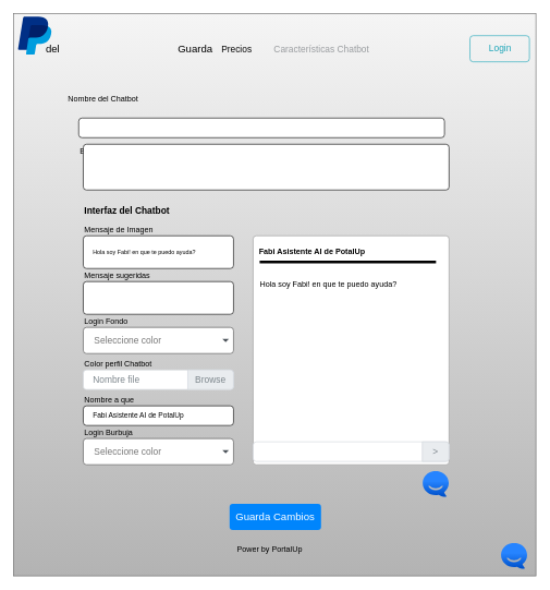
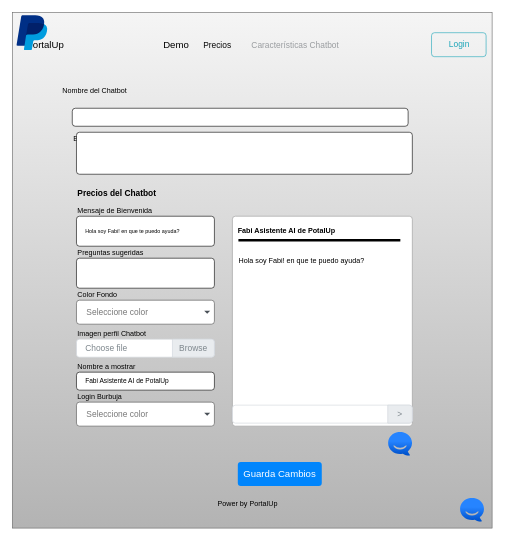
- <mxCell id="8" value="del" style="text;html=1;align=center;verticalAlign=middle;resizable=0;points=[];autosize=1;strokeColor=none;fillColor=none;fontSize=16;" parent="1" vertex="1"><mxGeometry x="40" y="59" width="80" height="30" as="geometry" /></mxCell>
+ <mxCell id="8" value="ortalUp" style="text;html=1;align=center;verticalAlign=middle;resizable=0;points=[];autosize=1;strokeColor=none;fillColor=none;fontSize=16;" parent="1" vertex="1"><mxGeometry x="40" y="59" width="80" height="30" as="geometry" /></mxCell>
- <mxCell id="3" value="Guarda" style="html=1;shadow=0;dashed=0;fontSize=16;align=left;spacing=15;fillColor=none;strokeColor=none;" parent="1" vertex="1"><mxGeometry x="257" y="44" width="563" height="60" as="geometry" /></mxCell>
+ <mxCell id="3" value="Demo" style="html=1;shadow=0;dashed=0;fontSize=16;align=left;spacing=15;fillColor=none;strokeColor=none;" parent="1" vertex="1"><mxGeometry x="257" y="44" width="563" height="60" as="geometry" /></mxCell>
- <mxCell id="15" value="Interfaz del Chatbot" style="fillColor=none;strokeColor=none;align=left;fontSize=14;fontStyle=1" parent="1" vertex="1"><mxGeometry x="127" y="300" width="120" height="40" as="geometry" /></mxCell>
+ <mxCell id="15" value="Precios del Chatbot" style="fillColor=none;strokeColor=none;align=left;fontSize=14;fontStyle=1" parent="1" vertex="1"><mxGeometry x="127" y="300" width="120" height="40" as="geometry" /></mxCell>
- <mxCell id="16" value="Mensaje de Imagen" style="fillColor=none;strokeColor=none;align=left;fontSize=12;" parent="1" vertex="1"><mxGeometry x="127" y="330" width="260" height="40" as="geometry" /></mxCell>
+ <mxCell id="16" value="Mensaje de Bienvenida" style="fillColor=none;strokeColor=none;align=left;fontSize=12;" parent="1" vertex="1"><mxGeometry x="127" y="330" width="260" height="40" as="geometry" /></mxCell>
- <mxCell id="18" value="Mensaje sugeridas" style="fillColor=none;strokeColor=none;align=left;fontSize=12;" parent="1" vertex="1"><mxGeometry x="127" y="400" width="260" height="40" as="geometry" /></mxCell>
+ <mxCell id="18" value="Preguntas sugeridas" style="fillColor=none;strokeColor=none;align=left;fontSize=12;" parent="1" vertex="1"><mxGeometry x="127" y="400" width="260" height="40" as="geometry" /></mxCell>
- <mxCell id="20" value="Login Fondo" style="fillColor=none;strokeColor=none;align=left;fontSize=12;" parent="1" vertex="1"><mxGeometry x="127" y="470" width="260" height="40" as="geometry" /></mxCell>
+ <mxCell id="20" value="Color Fondo" style="fillColor=none;strokeColor=none;align=left;fontSize=12;" parent="1" vertex="1"><mxGeometry x="127" y="470" width="260" height="40" as="geometry" /></mxCell>
- <mxCell id="23" value="Color perfil Chatbot" style="fillColor=none;strokeColor=none;align=left;fontSize=12;" parent="1" vertex="1"><mxGeometry x="127" y="535" width="260" height="40" as="geometry" /></mxCell>
+ <mxCell id="23" value="Imagen perfil Chatbot" style="fillColor=none;strokeColor=none;align=left;fontSize=12;" parent="1" vertex="1"><mxGeometry x="127" y="535" width="260" height="40" as="geometry" /></mxCell>
- <mxCell id="21" value="Nombre file" style="html=1;shadow=0;dashed=0;shape=mxgraph.bootstrap.rrect;rSize=5;strokeColor=#CED4DA;html=1;whiteSpace=wrap;fillColor=#FFFFFF;fontColor=#7D868C;align=left;spacingLeft=0;spacing=15;fontSize=14;" parent="1" vertex="1"><mxGeometry x="127" y="565" width="230" height="30" as="geometry" /></mxCell>
+ <mxCell id="21" value="Choose file" style="html=1;shadow=0;dashed=0;shape=mxgraph.bootstrap.rrect;rSize=5;strokeColor=#CED4DA;html=1;whiteSpace=wrap;fillColor=#FFFFFF;fontColor=#7D868C;align=left;spacingLeft=0;spacing=15;fontSize=14;" parent="1" vertex="1"><mxGeometry x="127" y="565" width="230" height="30" as="geometry" /></mxCell>
- <mxCell id="24" value="Nombre a que " style="fillColor=none;strokeColor=none;align=left;fontSize=12;" parent="1" vertex="1"><mxGeometry x="127" y="590" width="260" height="40" as="geometry" /></mxCell>
+ <mxCell id="24" value="Nombre a mostrar " style="fillColor=none;strokeColor=none;align=left;fontSize=12;" parent="1" vertex="1"><mxGeometry x="127" y="590" width="260" height="40" as="geometry" /></mxCell>
- <mxCell id="38" value="Guarda Cambios" style="html=1;shadow=0;dashed=0;shape=mxgraph.bootstrap.rrect;rSize=5;strokeColor=none;strokeWidth=1;fillColor=#0085FC;fontColor=#FFFFFF;whiteSpace=wrap;align=center;verticalAlign=middle;spacingLeft=0;fontStyle=0;fontSize=16;spacing=5;" vertex="1" parent="1"><mxGeometry x="351" y="770" width="140" height="40" as="geometry" /></mxCell>
+ <mxCell id="38" value="Guarda Cambios" style="html=1;shadow=0;dashed=0;shape=mxgraph.bootstrap.rrect;rSize=5;strokeColor=none;strokeWidth=1;fillColor=#0085FC;fontColor=#FFFFFF;whiteSpace=wrap;align=center;verticalAlign=middle;spacingLeft=0;fontStyle=0;fontSize=16;spacing=5;" vertex="1" parent="1"><mxGeometry x="396" y="770" width="140" height="40" as="geometry" /></mxCell>
